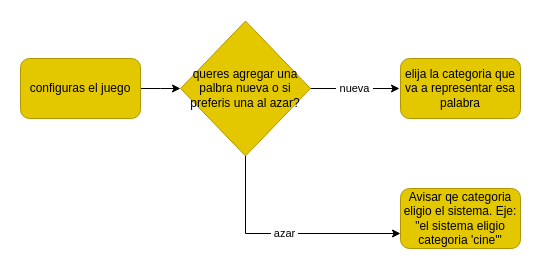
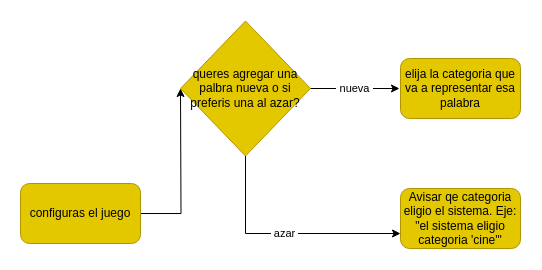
- <mxCell id="6" value="configuras el juego" style="rounded=1;whiteSpace=wrap;html=1;fillColor=#e3c800;fontColor=#000000;strokeColor=#B09500;" vertex="1" parent="1"><mxGeometry x="20" y="58" width="120" height="60" as="geometry" /></mxCell>
+ <mxCell id="6" value="configuras el juego" style="rounded=1;whiteSpace=wrap;html=1;fillColor=#e3c800;fontColor=#000000;strokeColor=#B09500;" vertex="1" parent="1"><mxGeometry x="20" y="183" width="120" height="60" as="geometry" /></mxCell>
